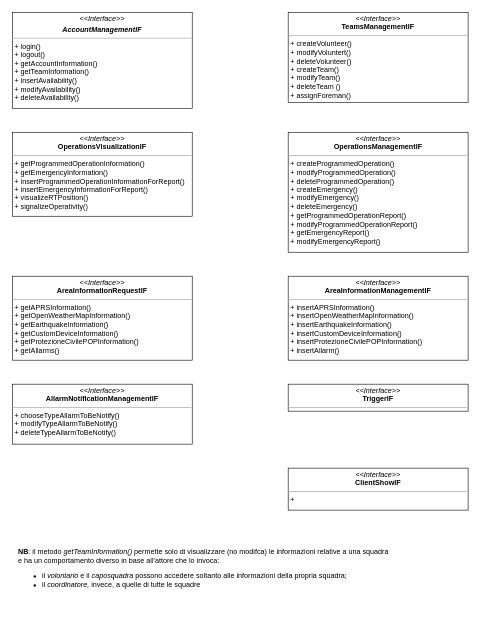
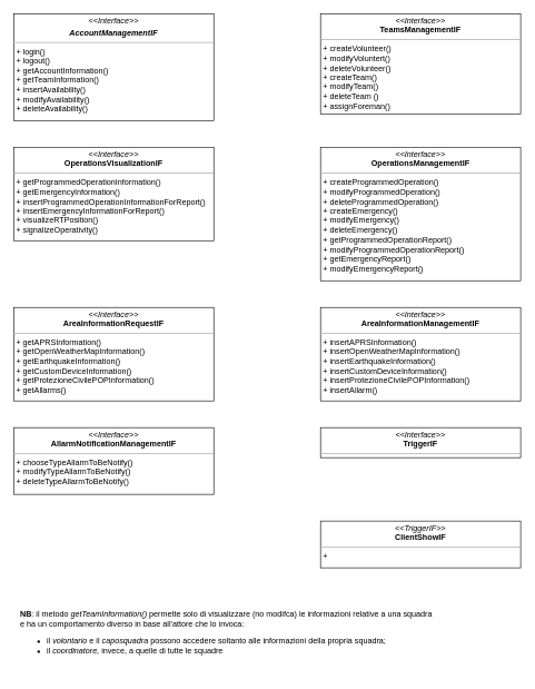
- <mxCell id="9" value="&lt;p style=&quot;margin: 0px ; margin-top: 4px ; text-align: center&quot;&gt;&lt;i&gt;&amp;lt;&amp;lt;Interface&amp;gt;&amp;gt;&lt;/i&gt;&lt;br&gt;&lt;b&gt;ClientShowIF&lt;/b&gt;&lt;/p&gt;&lt;hr size=&quot;1&quot;&gt;&lt;p style=&quot;margin: 0px ; margin-left: 4px&quot;&gt;+&amp;nbsp;&lt;br&gt;&lt;/p&gt;" style="verticalAlign=top;align=left;overflow=fill;fontSize=12;fontFamily=Helvetica;html=1;" parent="1" vertex="1"><mxGeometry x="480" y="780" width="300" height="70" as="geometry" /></mxCell>
+ <mxCell id="9" value="&lt;p style=&quot;margin: 0px ; margin-top: 4px ; text-align: center&quot;&gt;&lt;i&gt;&amp;lt;&amp;lt;TriggerIF&amp;gt;&amp;gt;&lt;/i&gt;&lt;br&gt;&lt;b&gt;ClientShowIF&lt;/b&gt;&lt;/p&gt;&lt;hr size=&quot;1&quot;&gt;&lt;p style=&quot;margin: 0px ; margin-left: 4px&quot;&gt;+&amp;nbsp;&lt;br&gt;&lt;/p&gt;" style="verticalAlign=top;align=left;overflow=fill;fontSize=12;fontFamily=Helvetica;html=1;" parent="1" vertex="1"><mxGeometry x="480" y="780" width="300" height="70" as="geometry" /></mxCell>
